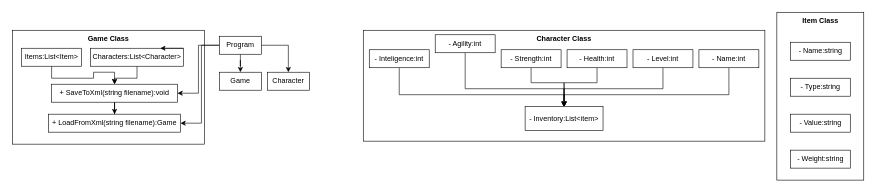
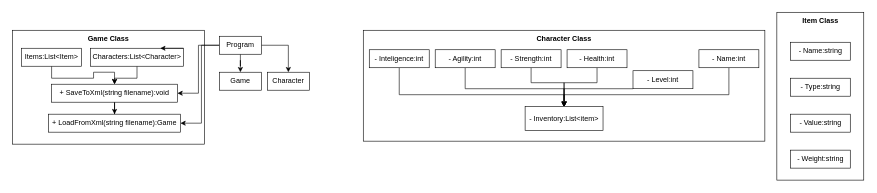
- <mxCell id="24" value="- Agility:int" style="rounded=0;whiteSpace=wrap;html=1;" vertex="1" parent="1"><mxGeometry x="725" y="57.5" width="100" height="30" as="geometry" /></mxCell>
+ <mxCell id="24" value="- Agility:int" style="rounded=0;whiteSpace=wrap;html=1;" vertex="1" parent="1"><mxGeometry x="725" y="82.5" width="100" height="30" as="geometry" /></mxCell>
- <mxCell id="30" value="- Level:int" style="rounded=0;whiteSpace=wrap;html=1;" vertex="1" parent="1"><mxGeometry x="1055" y="82.5" width="100" height="30" as="geometry" /></mxCell>
+ <mxCell id="30" value="- Level:int" style="rounded=0;whiteSpace=wrap;html=1;" vertex="1" parent="1"><mxGeometry x="1055" y="117.5" width="100" height="30" as="geometry" /></mxCell>
